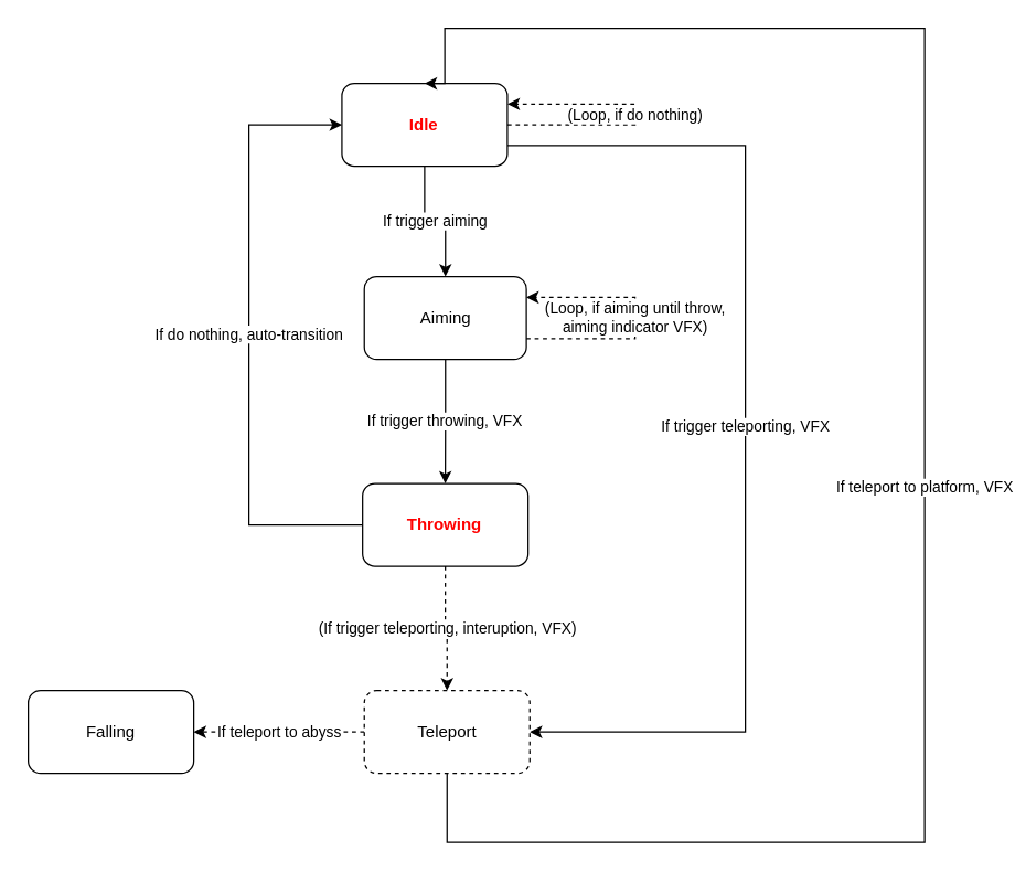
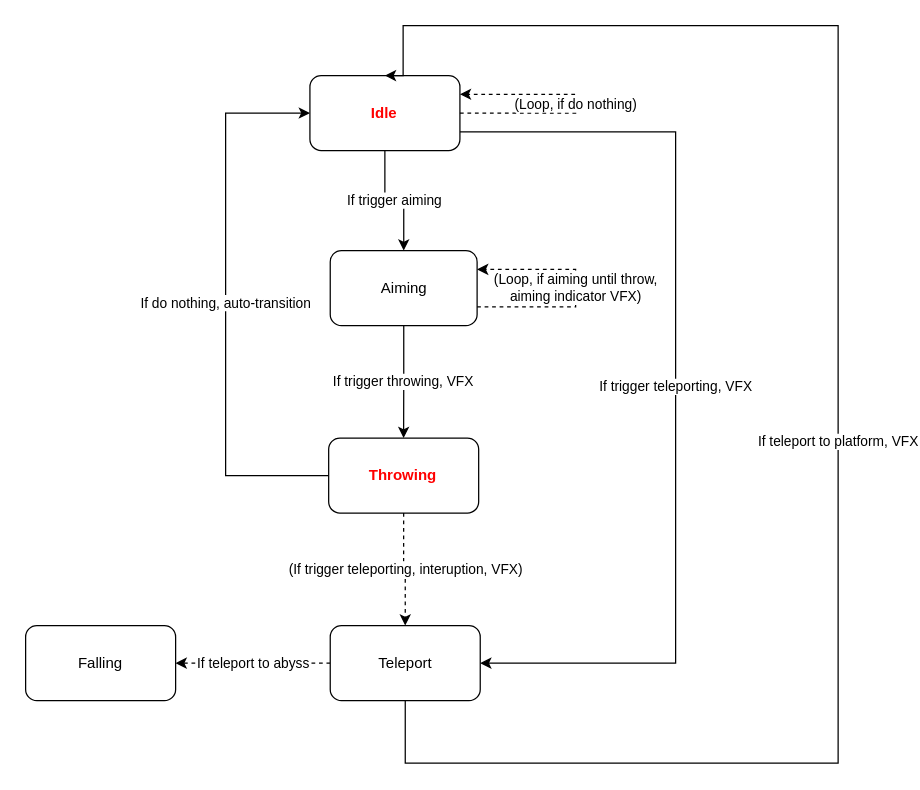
- <mxCell id="11" value="Teleport" style="rounded=1;whiteSpace=wrap;html=1;verticalAlign=middle;dashed=1;" parent="1" vertex="1"><mxGeometry x="263.69" y="500" width="120" height="60" as="geometry" /></mxCell>
+ <mxCell id="11" value="Teleport" style="rounded=1;whiteSpace=wrap;html=1;verticalAlign=middle;" parent="1" vertex="1"><mxGeometry x="263.69" y="500" width="120" height="60" as="geometry" /></mxCell>
